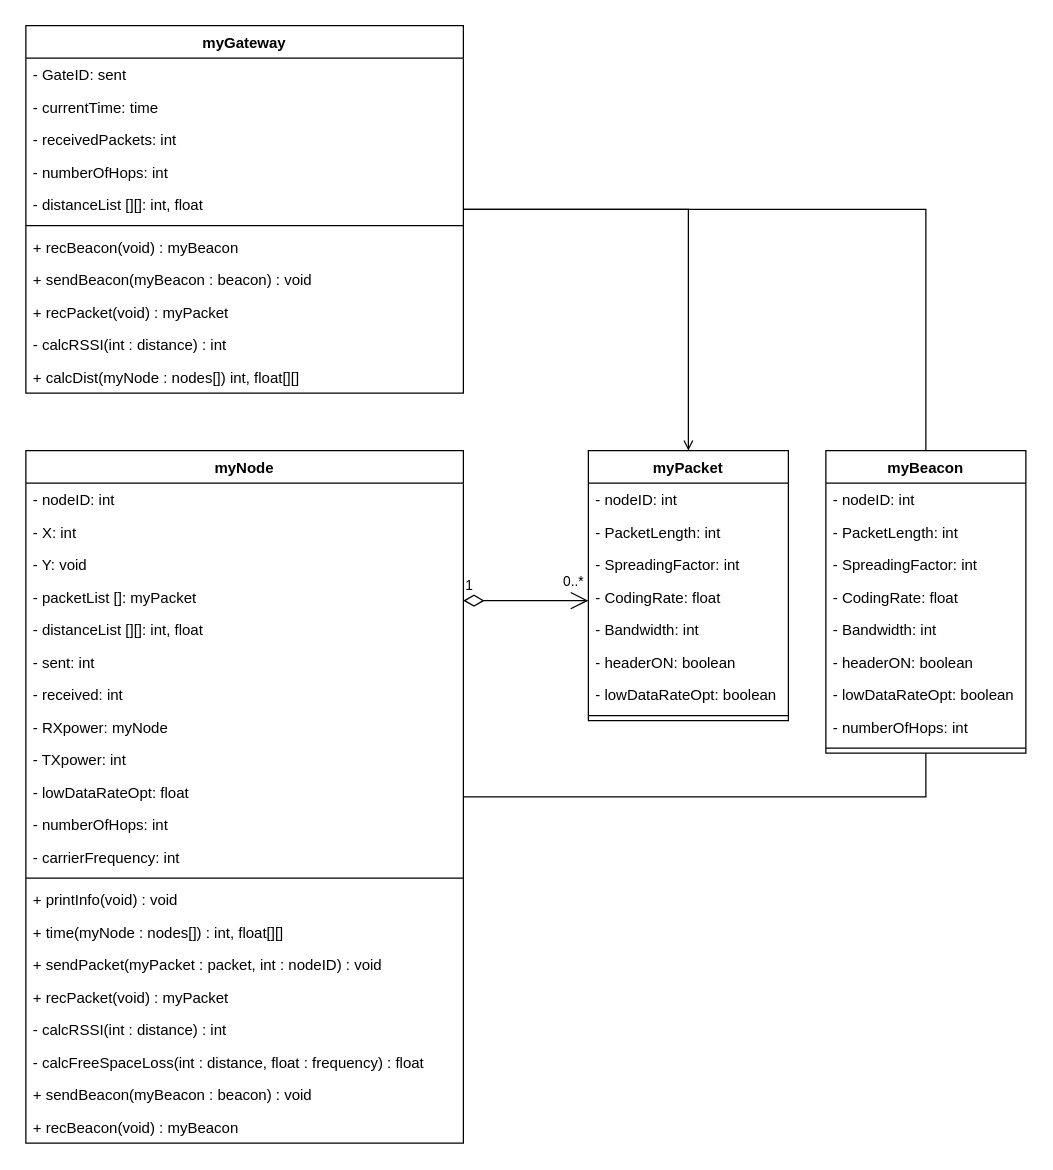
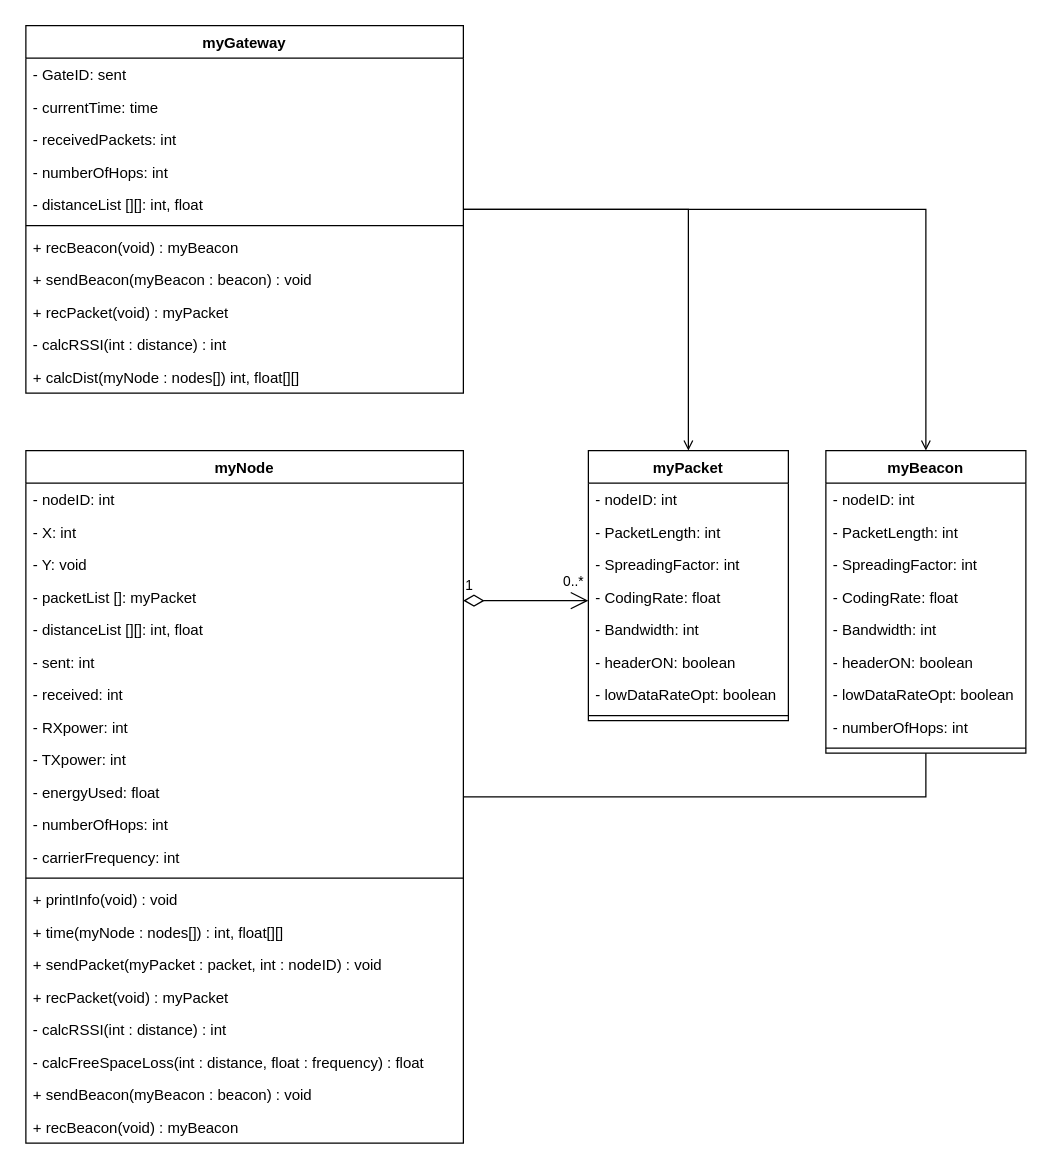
- <mxCell id="35" style="edgeStyle=orthogonalEdgeStyle;rounded=0;orthogonalLoop=1;jettySize=auto;html=1;entryX=0.5;entryY=0;entryDx=0;entryDy=0;endArrow=none;endFill=0;" edge="1" parent="1" source="36" target="50"><mxGeometry relative="1" as="geometry" /></mxCell>
+ <mxCell id="35" style="edgeStyle=orthogonalEdgeStyle;rounded=0;orthogonalLoop=1;jettySize=auto;html=1;entryX=0.5;entryY=0;entryDx=0;entryDy=0;endArrow=open;endFill=0;" edge="1" parent="1" source="36" target="50"><mxGeometry relative="1" as="geometry" /></mxCell>
- <mxCell id="11" value="- RXpower: myNode" style="text;strokeColor=none;fillColor=none;align=left;verticalAlign=top;spacingLeft=4;spacingRight=4;overflow=hidden;rotatable=0;points=[[0,0.5],[1,0.5]];portConstraint=eastwest;" vertex="1" parent="3"><mxGeometry y="208" width="350" height="26" as="geometry" /></mxCell>
+ <mxCell id="11" value="- RXpower: int" style="text;strokeColor=none;fillColor=none;align=left;verticalAlign=top;spacingLeft=4;spacingRight=4;overflow=hidden;rotatable=0;points=[[0,0.5],[1,0.5]];portConstraint=eastwest;" vertex="1" parent="3"><mxGeometry y="208" width="350" height="26" as="geometry" /></mxCell>
- <mxCell id="13" value="- lowDataRateOpt: float" style="text;strokeColor=none;fillColor=none;align=left;verticalAlign=top;spacingLeft=4;spacingRight=4;overflow=hidden;rotatable=0;points=[[0,0.5],[1,0.5]];portConstraint=eastwest;" vertex="1" parent="3"><mxGeometry y="260" width="350" height="26" as="geometry" /></mxCell>
+ <mxCell id="13" value="- energyUsed: float" style="text;strokeColor=none;fillColor=none;align=left;verticalAlign=top;spacingLeft=4;spacingRight=4;overflow=hidden;rotatable=0;points=[[0,0.5],[1,0.5]];portConstraint=eastwest;" vertex="1" parent="3"><mxGeometry y="260" width="350" height="26" as="geometry" /></mxCell>
